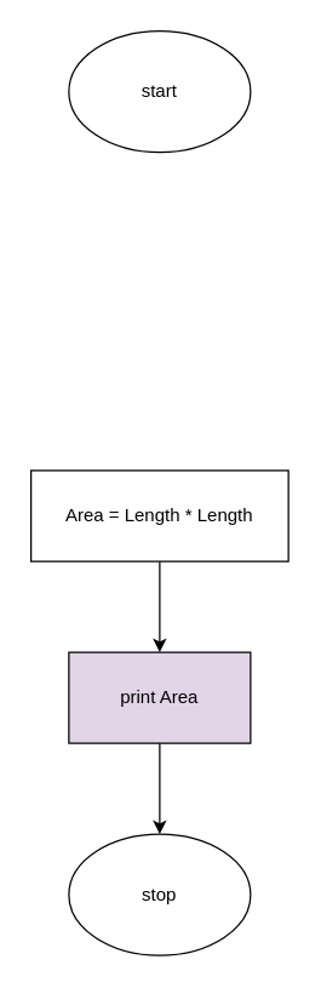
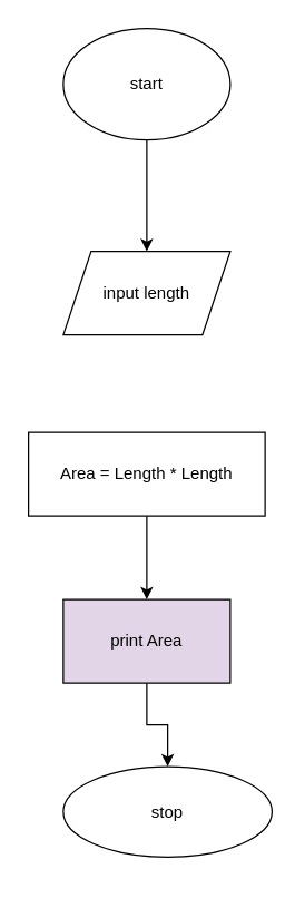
+ <mxCell id="2" style="edgeStyle=orthogonalEdgeStyle;rounded=0;orthogonalLoop=1;jettySize=auto;html=1;entryX=0.5;entryY=0;entryDx=0;entryDy=0;" edge="1" parent="1" source="3" target="4"><mxGeometry relative="1" as="geometry" /></mxCell>
+ <mxCell id="4" value="input length" style="shape=parallelogram;perimeter=parallelogramPerimeter;whiteSpace=wrap;html=1;fixedSize=1;" vertex="1" parent="1"><mxGeometry x="45" y="180" width="120" height="60" as="geometry" /></mxCell>
- <mxCell id="9" value="stop" style="ellipse;whiteSpace=wrap;html=1;" vertex="1" parent="1"><mxGeometry x="45" y="550" width="120" height="80" as="geometry" /></mxCell>
+ <mxCell id="9" value="stop" style="ellipse;whiteSpace=wrap;html=1;" vertex="1" parent="1"><mxGeometry x="45" y="550" width="150" height="65" as="geometry" /></mxCell>
